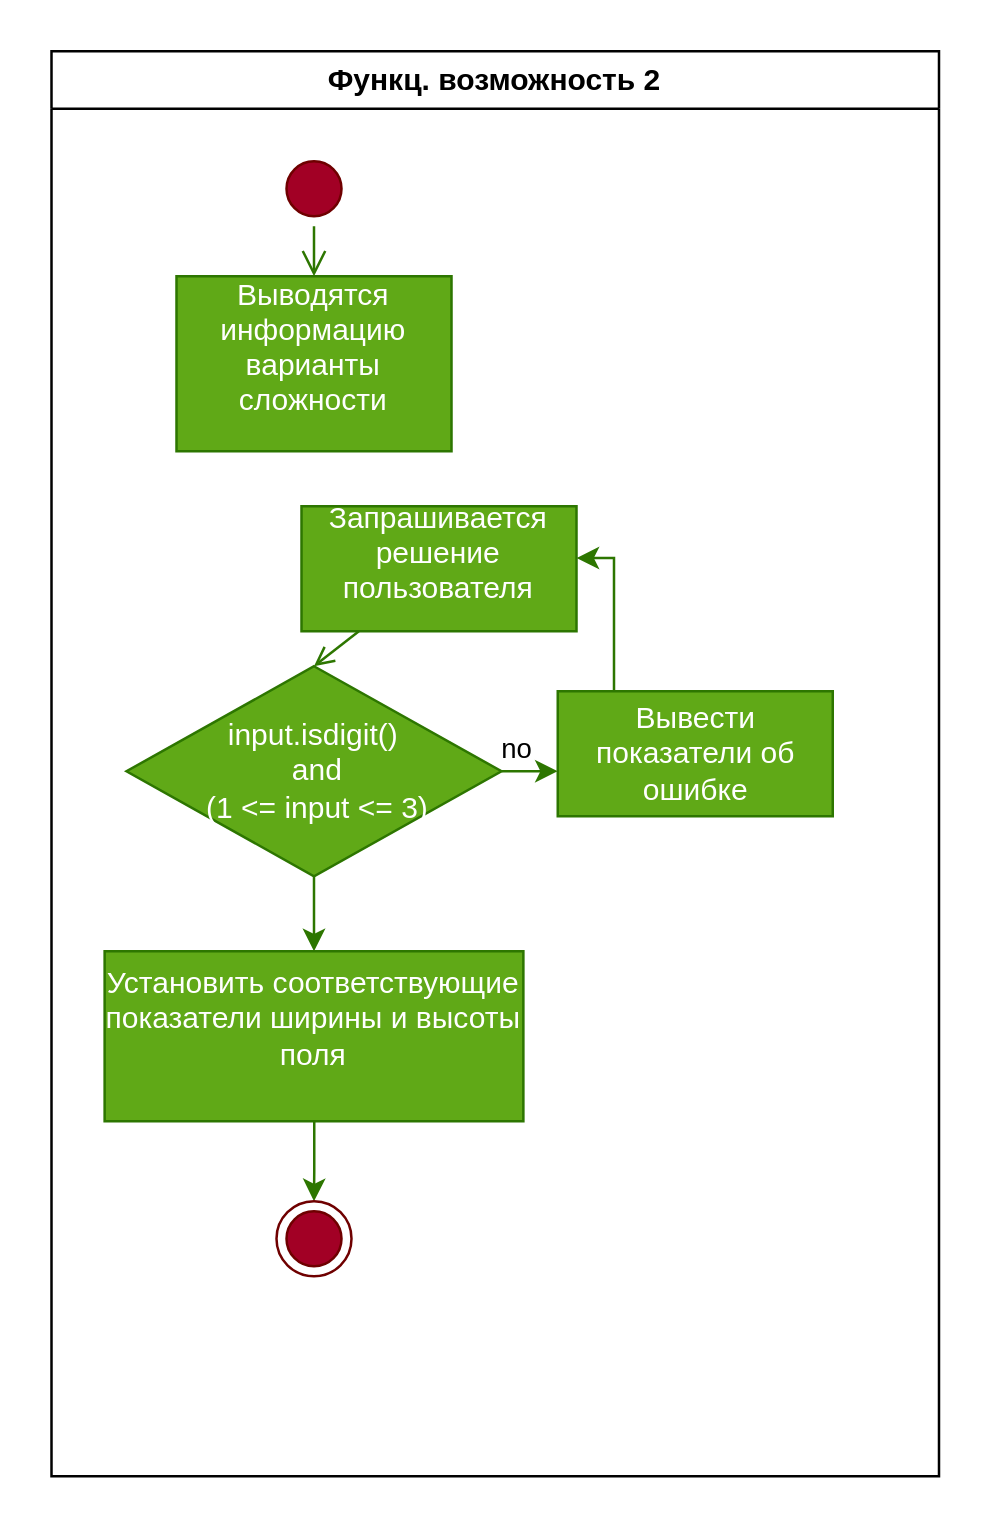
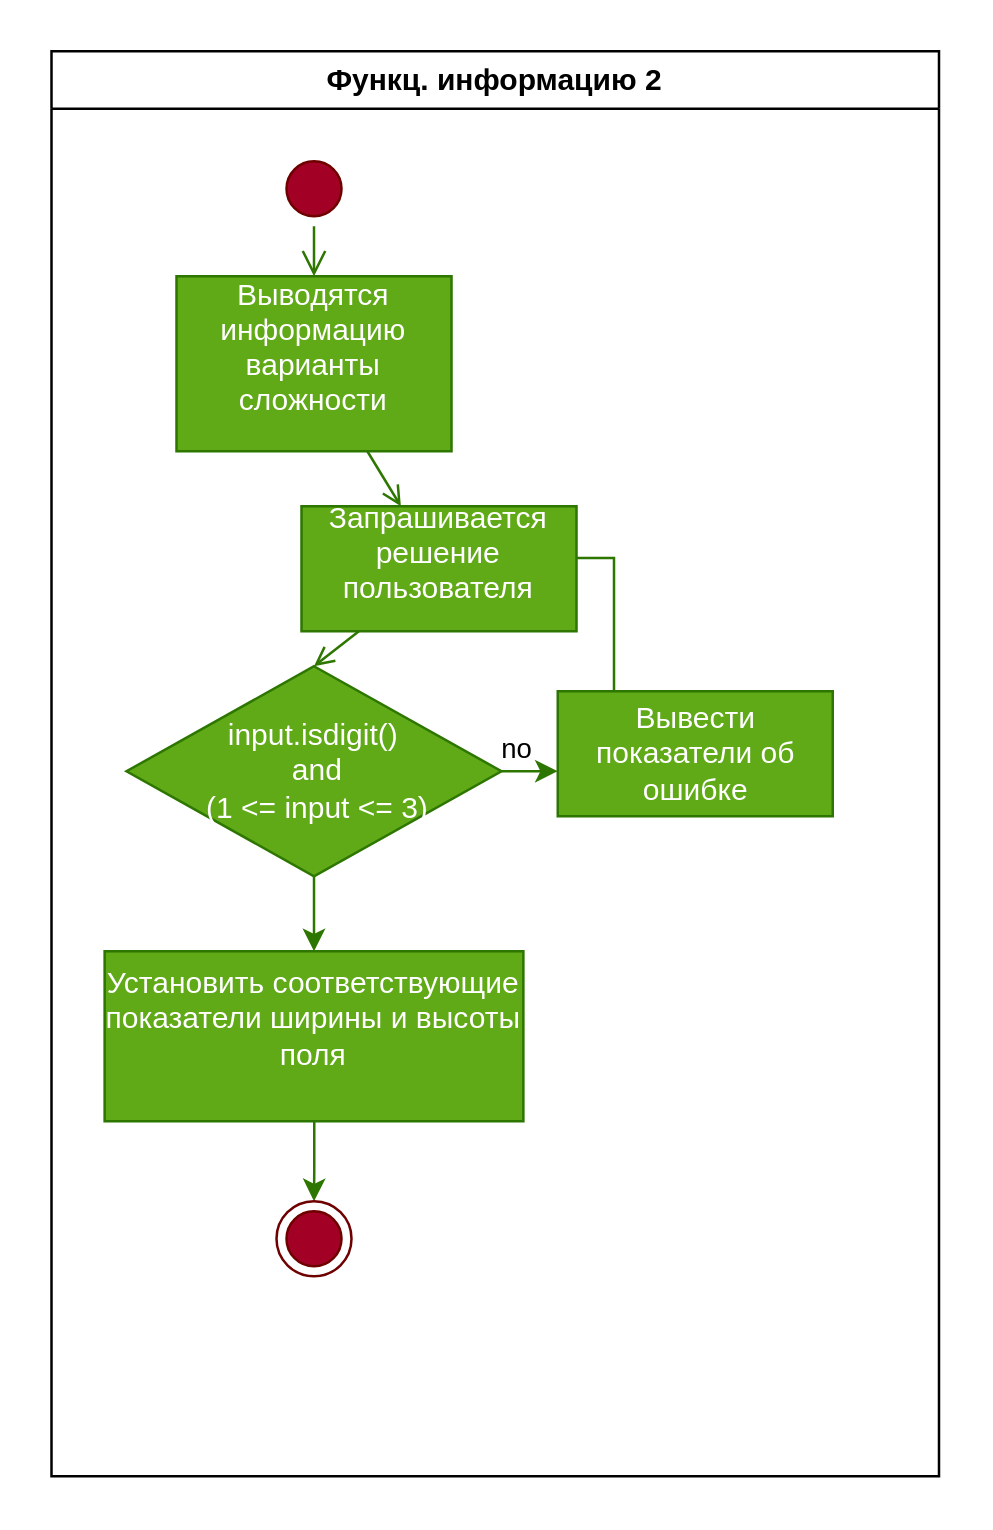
- <mxCell id="2" value="Функц. возможность 2" style="swimlane;whiteSpace=wrap" vertex="1" parent="1"><mxGeometry x="20" y="20" width="355" height="570" as="geometry" /></mxCell>
+ <mxCell id="2" value="Функц. информацию 2" style="swimlane;whiteSpace=wrap" vertex="1" parent="1"><mxGeometry x="20" y="20" width="355" height="570" as="geometry" /></mxCell>
+ <mxCell id="7" value="" style="endArrow=open;strokeColor=#2D7600;endFill=1;rounded=0;fillColor=#60a917;" edge="1" parent="2" source="5" target="6"><mxGeometry relative="1" as="geometry" /></mxCell>
- <mxCell id="14" style="edgeStyle=orthogonalEdgeStyle;rounded=0;orthogonalLoop=1;jettySize=auto;html=1;entryX=1;entryY=0.414;entryDx=0;entryDy=0;entryPerimeter=0;fillColor=#60a917;strokeColor=#2D7600;" edge="1" parent="2" source="15" target="6"><mxGeometry relative="1" as="geometry"><mxPoint x="225" y="202" as="targetPoint" /><Array as="points"><mxPoint x="225" y="203" /></Array></mxGeometry></mxCell>
+ <mxCell id="14" style="edgeStyle=orthogonalEdgeStyle;rounded=0;orthogonalLoop=1;jettySize=auto;html=1;entryX=1;entryY=0.414;entryDx=0;entryDy=0;entryPerimeter=0;fillColor=#60a917;strokeColor=#2D7600;endArrow=none;" edge="1" parent="2" source="15" target="6"><mxGeometry relative="1" as="geometry"><mxPoint x="225" y="202" as="targetPoint" /><Array as="points"><mxPoint x="225" y="203" /></Array></mxGeometry></mxCell>
